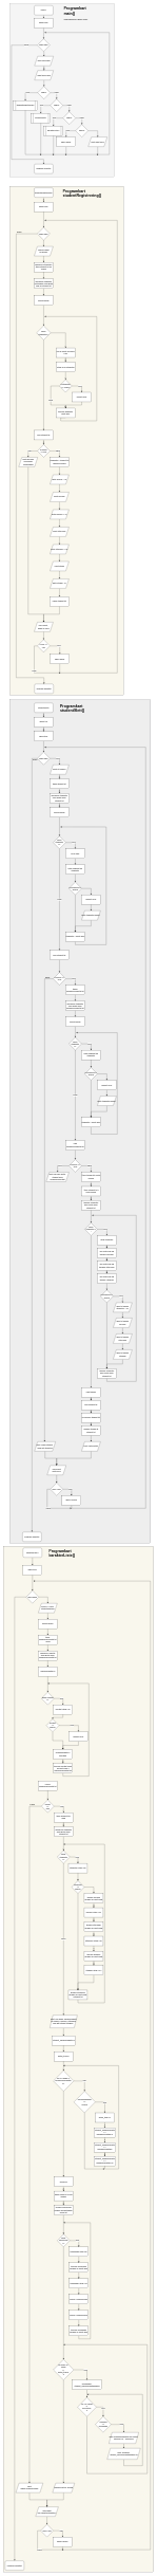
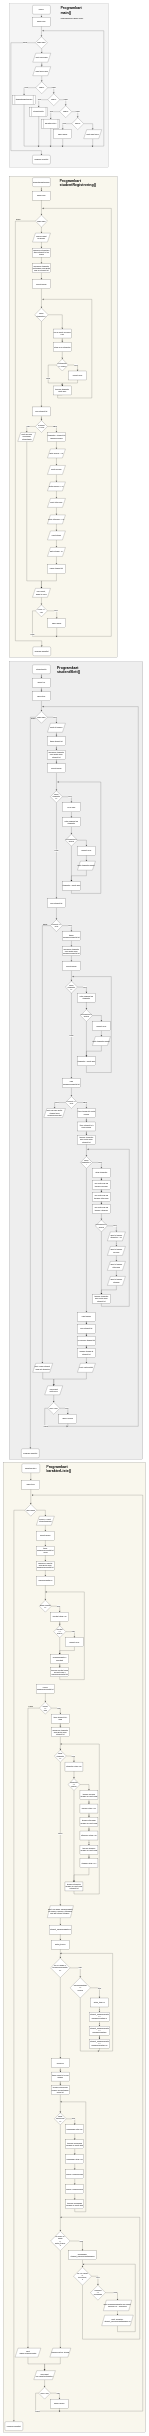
- <mxCell id="247" value="resultat&lt;br&gt;==&lt;br&gt;search" style="rhombus;whiteSpace=wrap;html=1;" vertex="1" parent="1"><mxGeometry x="293" y="10840" width="80" height="80" as="geometry" /></mxCell>
+ <mxCell id="247" value="resultat&lt;br&gt;==&lt;br&gt;search" style="rhombus;whiteSpace=wrap;html=1;" vertex="1" parent="1"><mxGeometry x="358" y="10840" width="80" height="80" as="geometry" /></mxCell>
